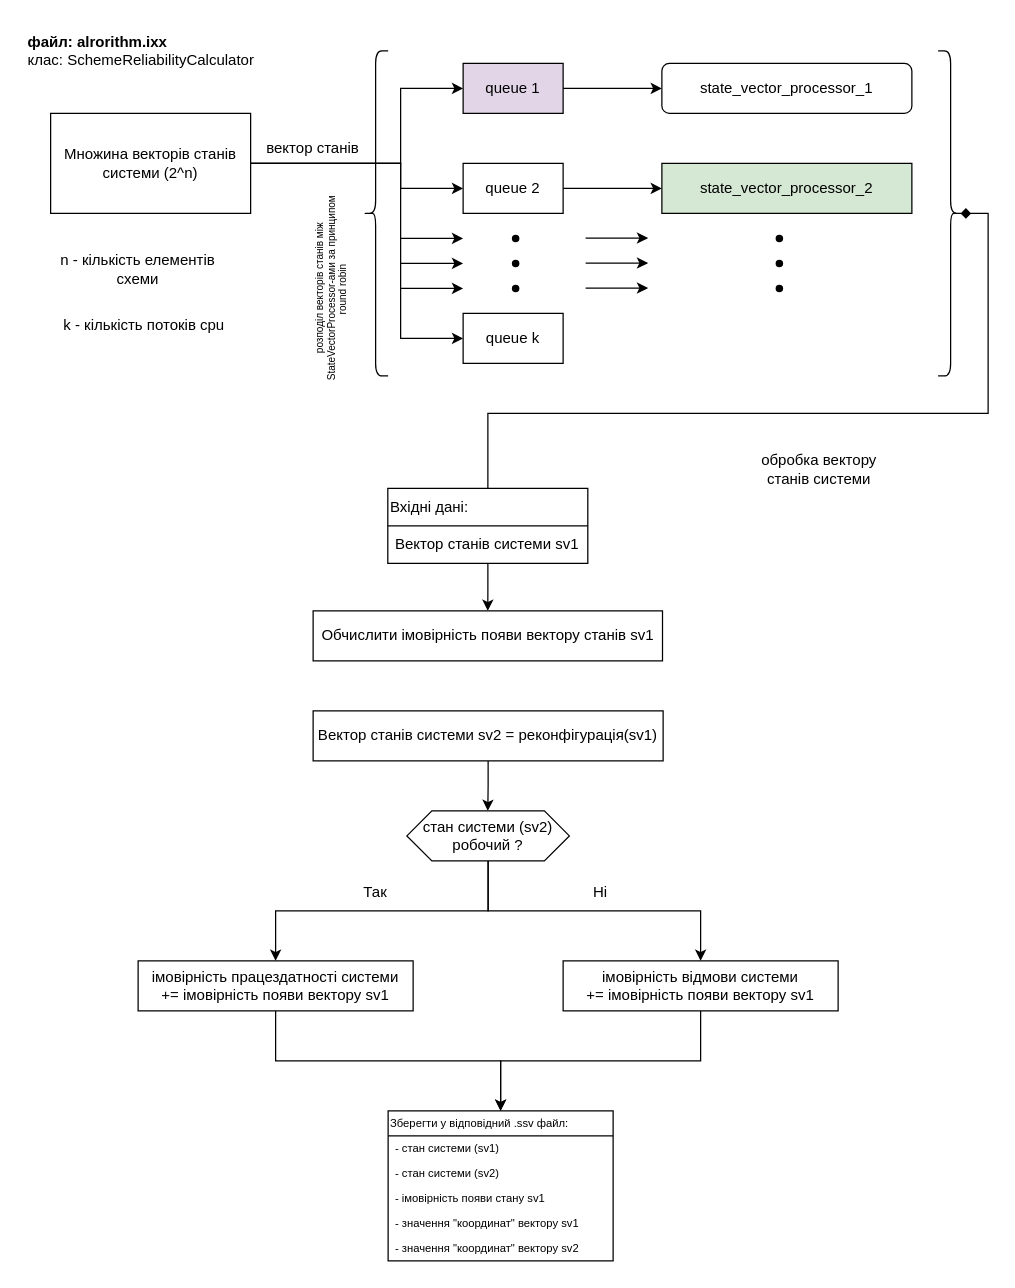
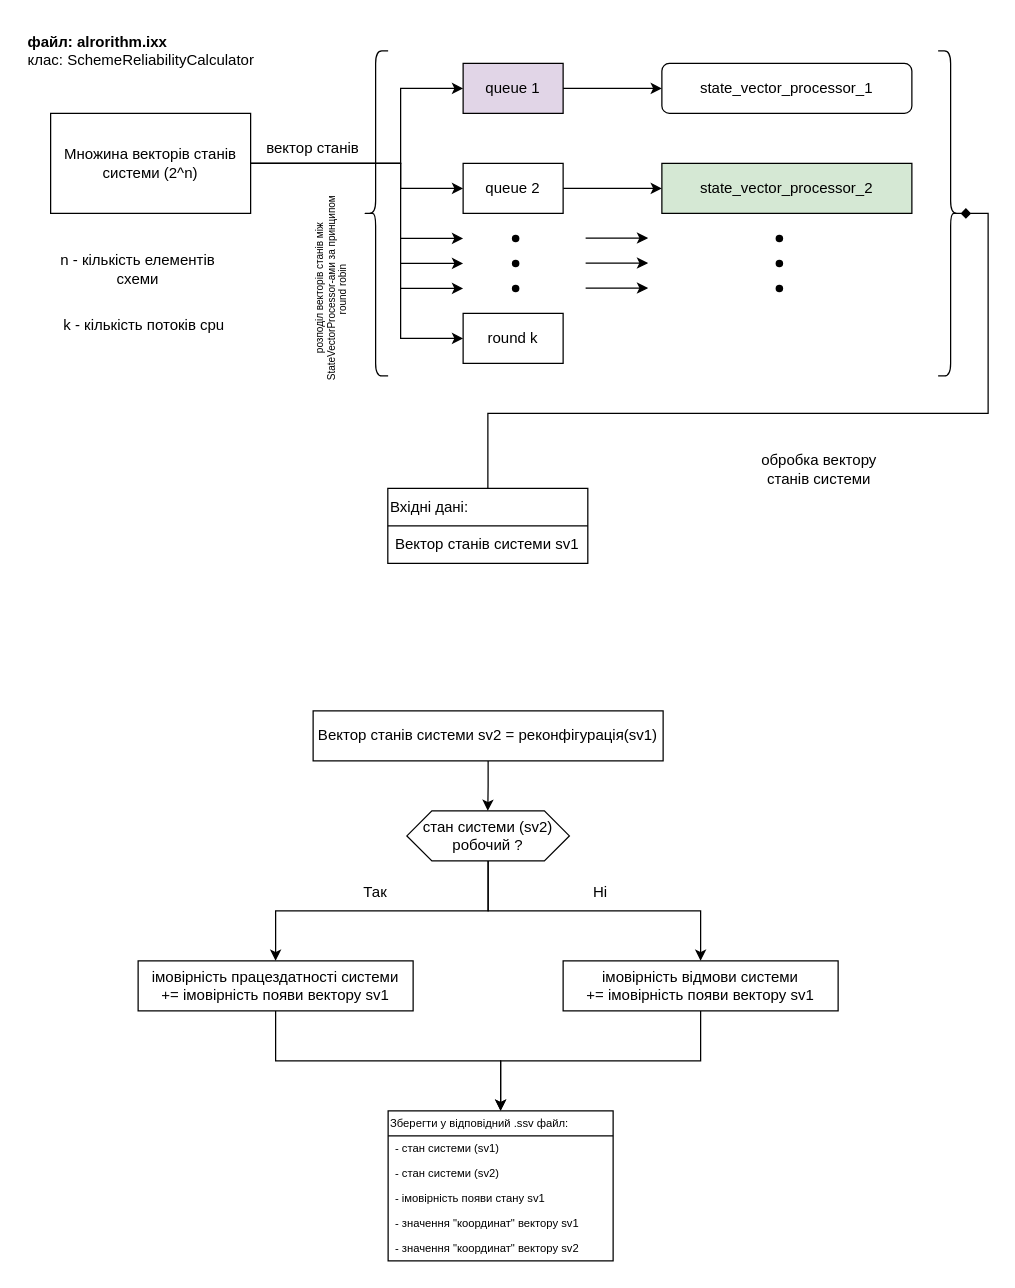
- <mxCell id="23" value="queue k" style="rounded=0;whiteSpace=wrap;html=1;" vertex="1" parent="1"><mxGeometry x="370" y="250" width="80" height="40" as="geometry" /></mxCell>
+ <mxCell id="23" value="round k" style="rounded=0;whiteSpace=wrap;html=1;" vertex="1" parent="1"><mxGeometry x="370" y="250" width="80" height="40" as="geometry" /></mxCell>
- <mxCell id="50" style="edgeStyle=orthogonalEdgeStyle;rounded=0;orthogonalLoop=1;jettySize=auto;html=1;entryX=0.5;entryY=0;entryDx=0;entryDy=0;" edge="1" parent="1" source="51" target="40"><mxGeometry relative="1" as="geometry" /></mxCell>
- <mxCell id="40" value="Обчислити імовірність появи вектору станів sv1" style="rounded=0;whiteSpace=wrap;html=1;" vertex="1" parent="1"><mxGeometry x="250" y="488" width="279.5" height="40" as="geometry" /></mxCell>
